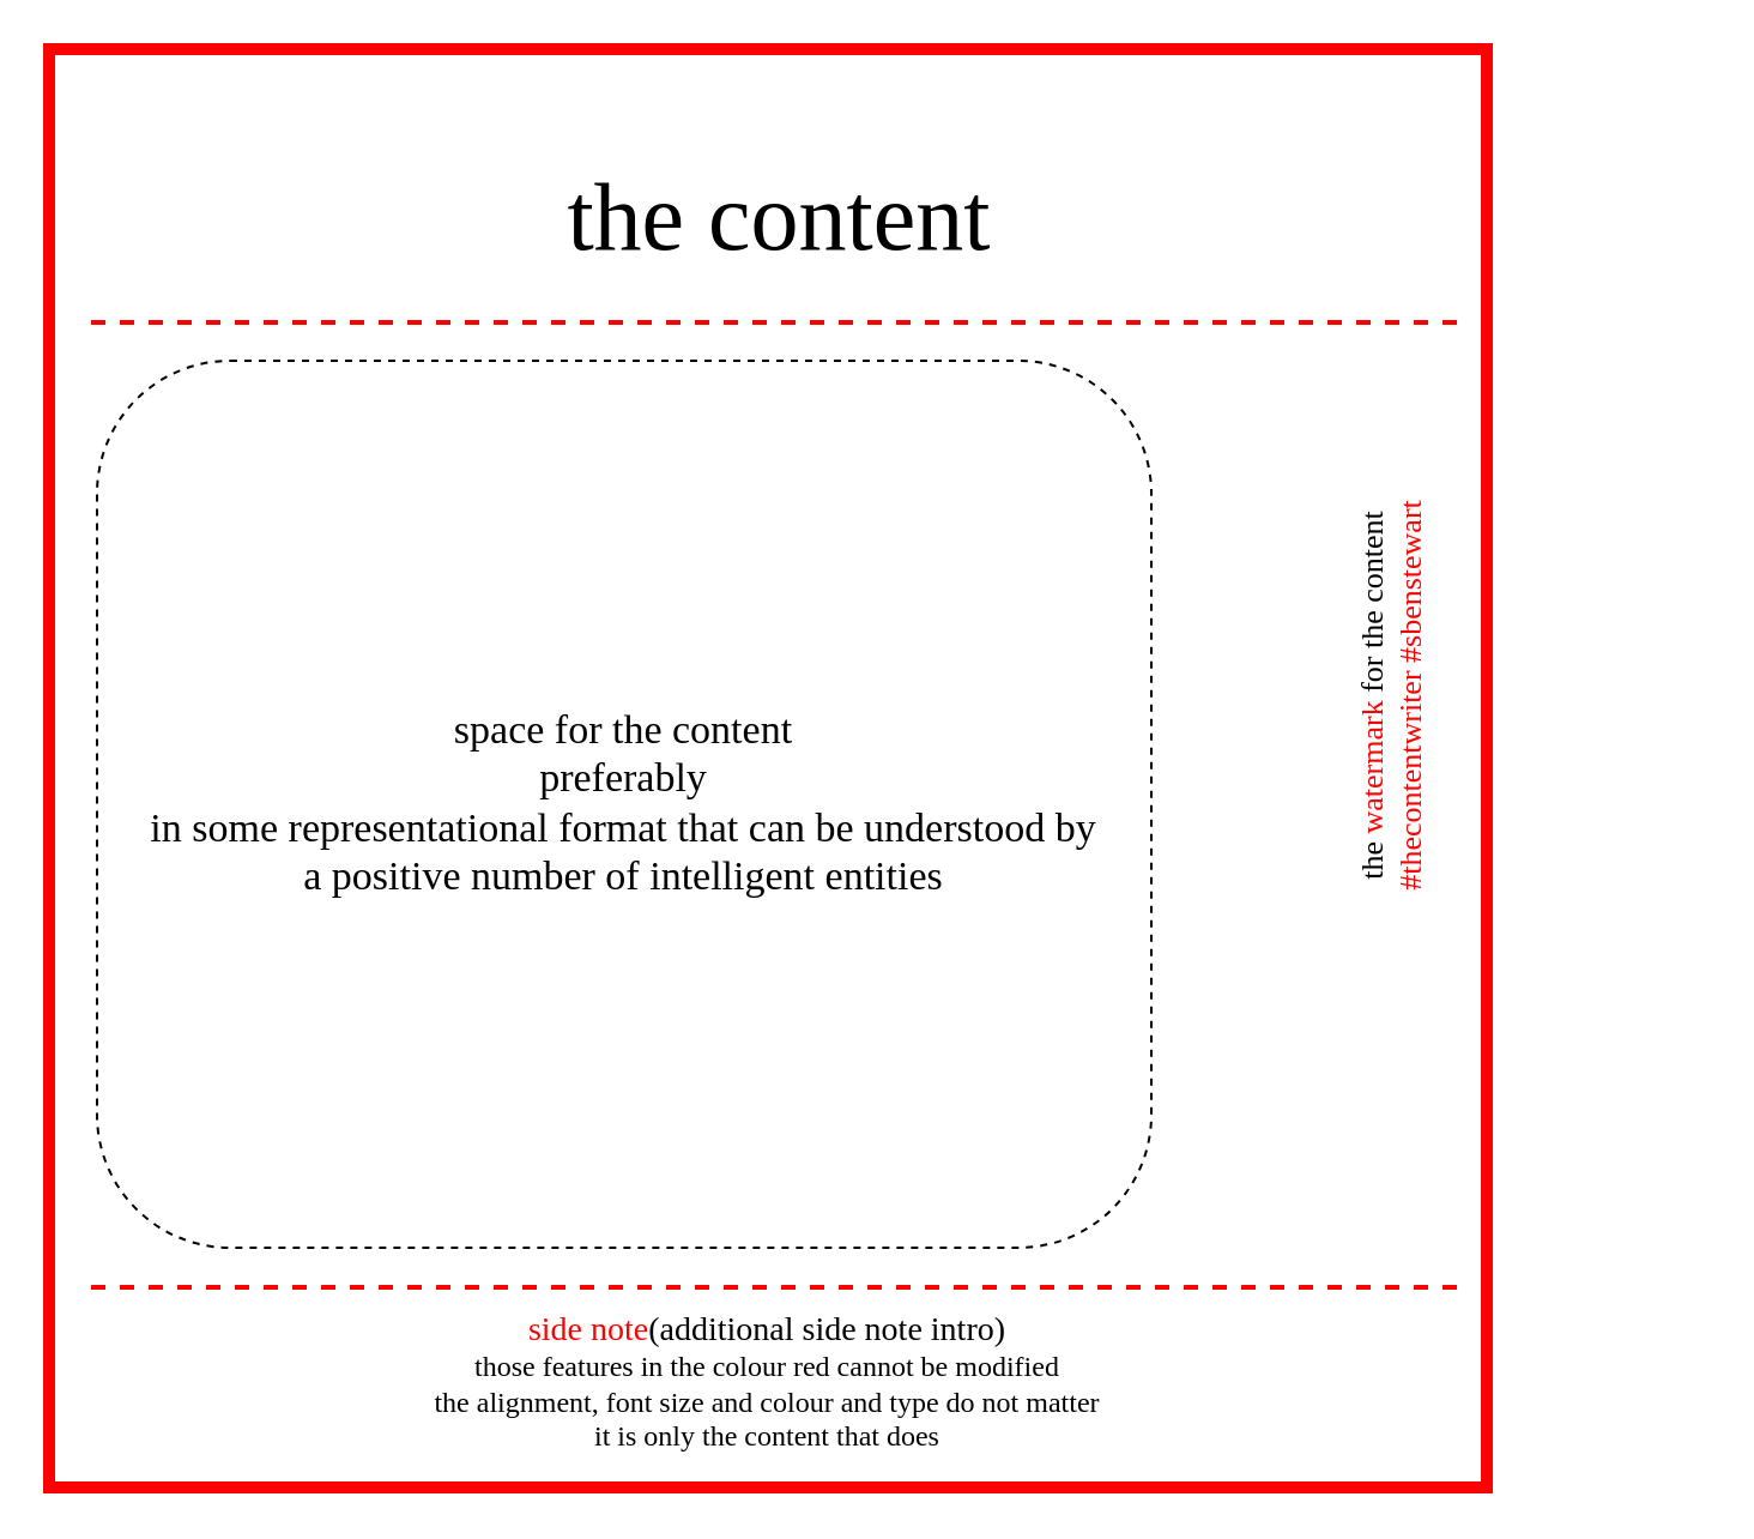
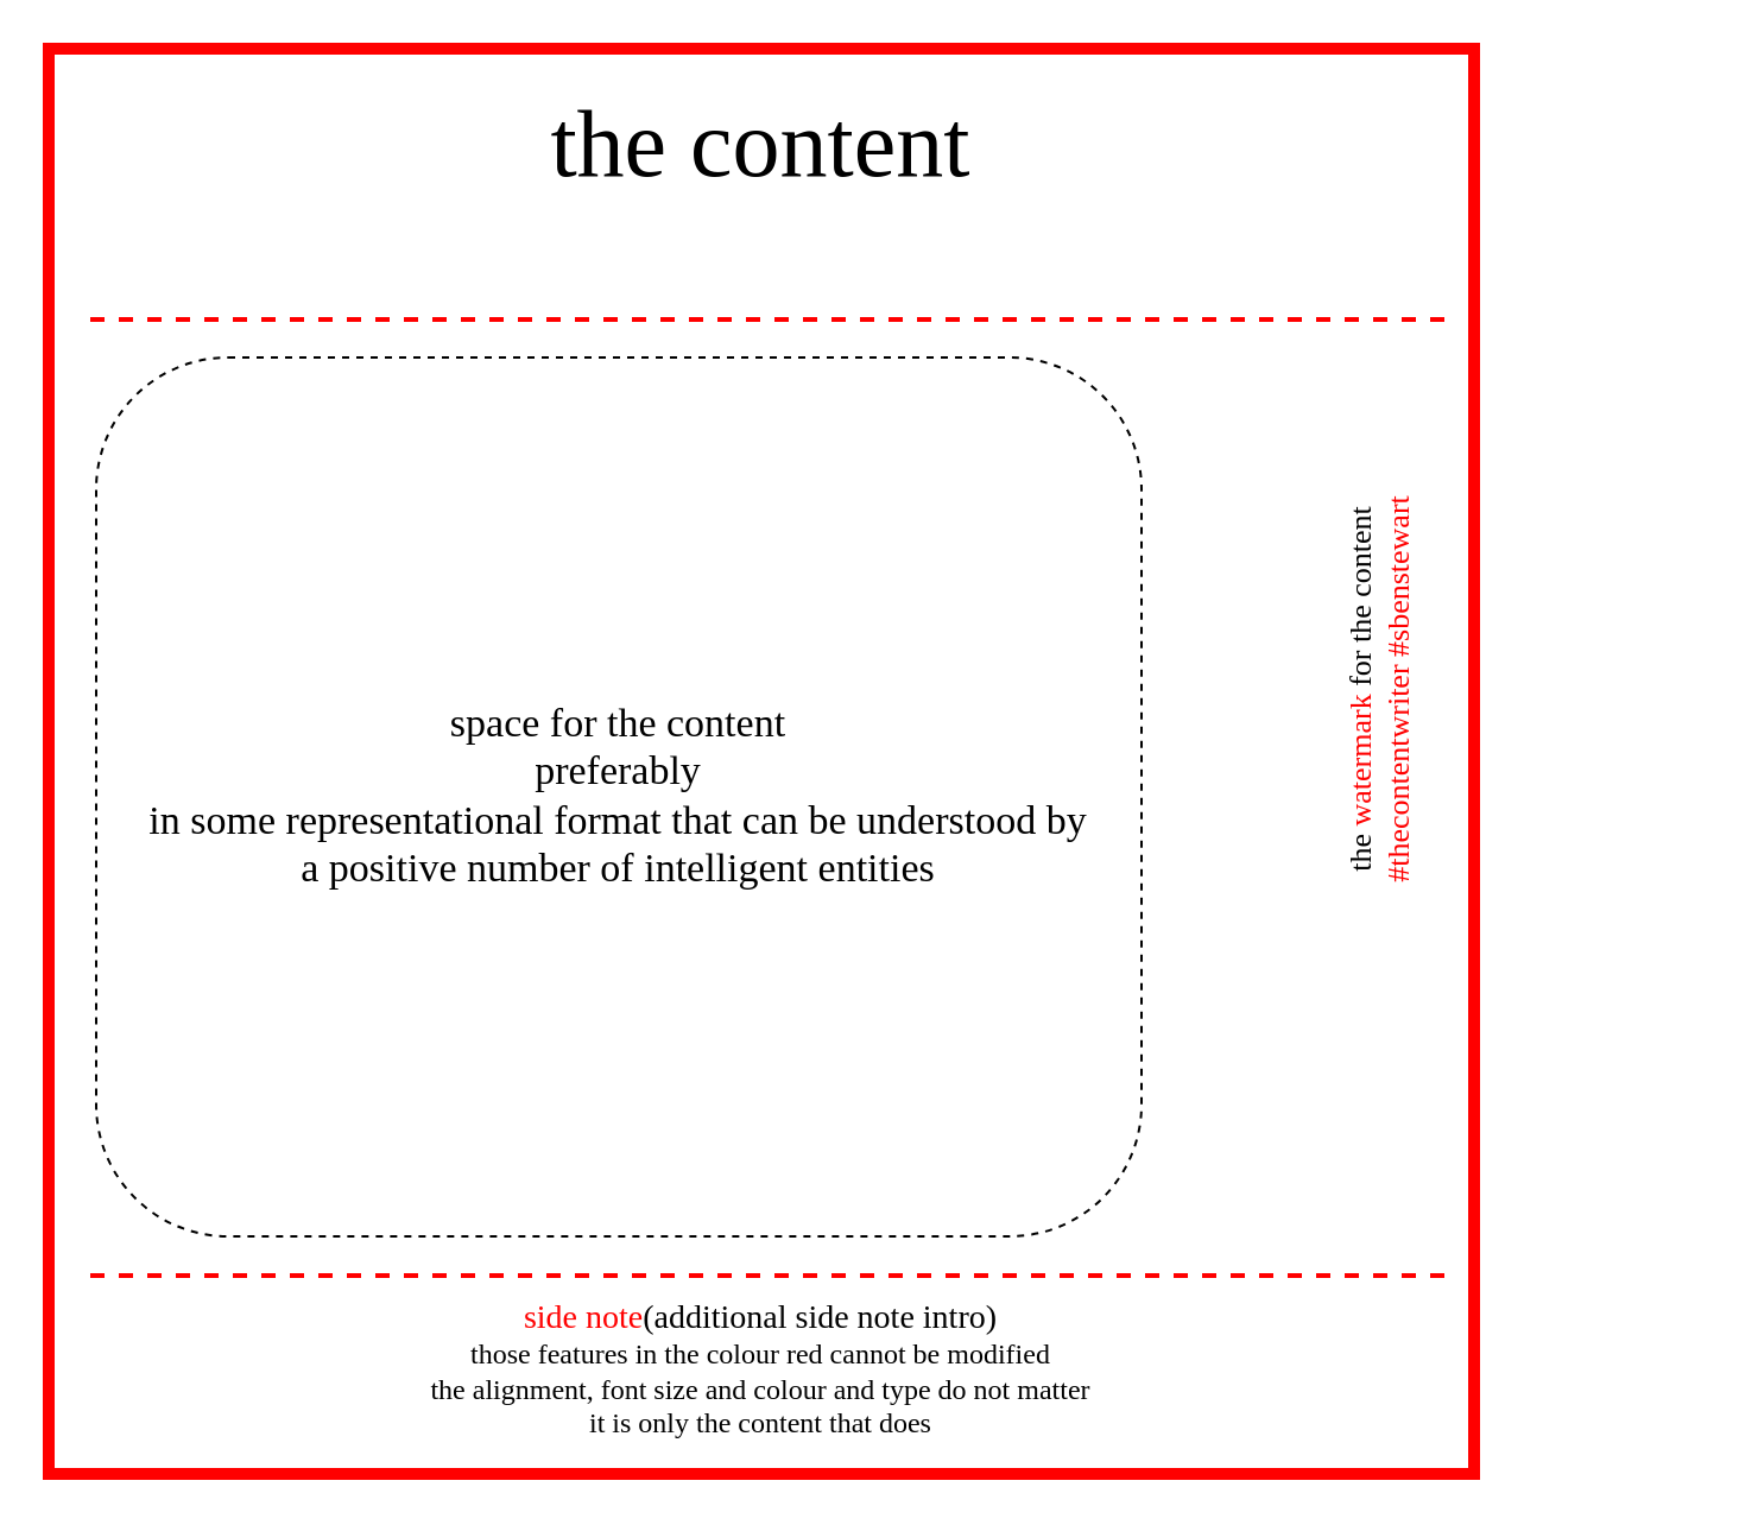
- <mxCell id="4" value="&lt;font face=&quot;xkcd&quot;&gt;&lt;span style=&quot;font-size: 40px&quot;&gt;the content&lt;/span&gt;&lt;br&gt;&lt;/font&gt;" style="text;html=1;strokeColor=none;fillColor=none;align=center;verticalAlign=middle;whiteSpace=wrap;rounded=0;" parent="1" vertex="1"><mxGeometry x="40" y="80" width="570" height="20" as="geometry" /></mxCell>
+ <mxCell id="4" value="&lt;font face=&quot;xkcd&quot;&gt;&lt;span style=&quot;font-size: 40px&quot;&gt;the content&lt;/span&gt;&lt;br&gt;&lt;/font&gt;" style="text;html=1;strokeColor=none;fillColor=none;align=center;verticalAlign=middle;whiteSpace=wrap;rounded=0;" parent="1" vertex="1"><mxGeometry x="35" y="50" width="570" height="20" as="geometry" /></mxCell>
